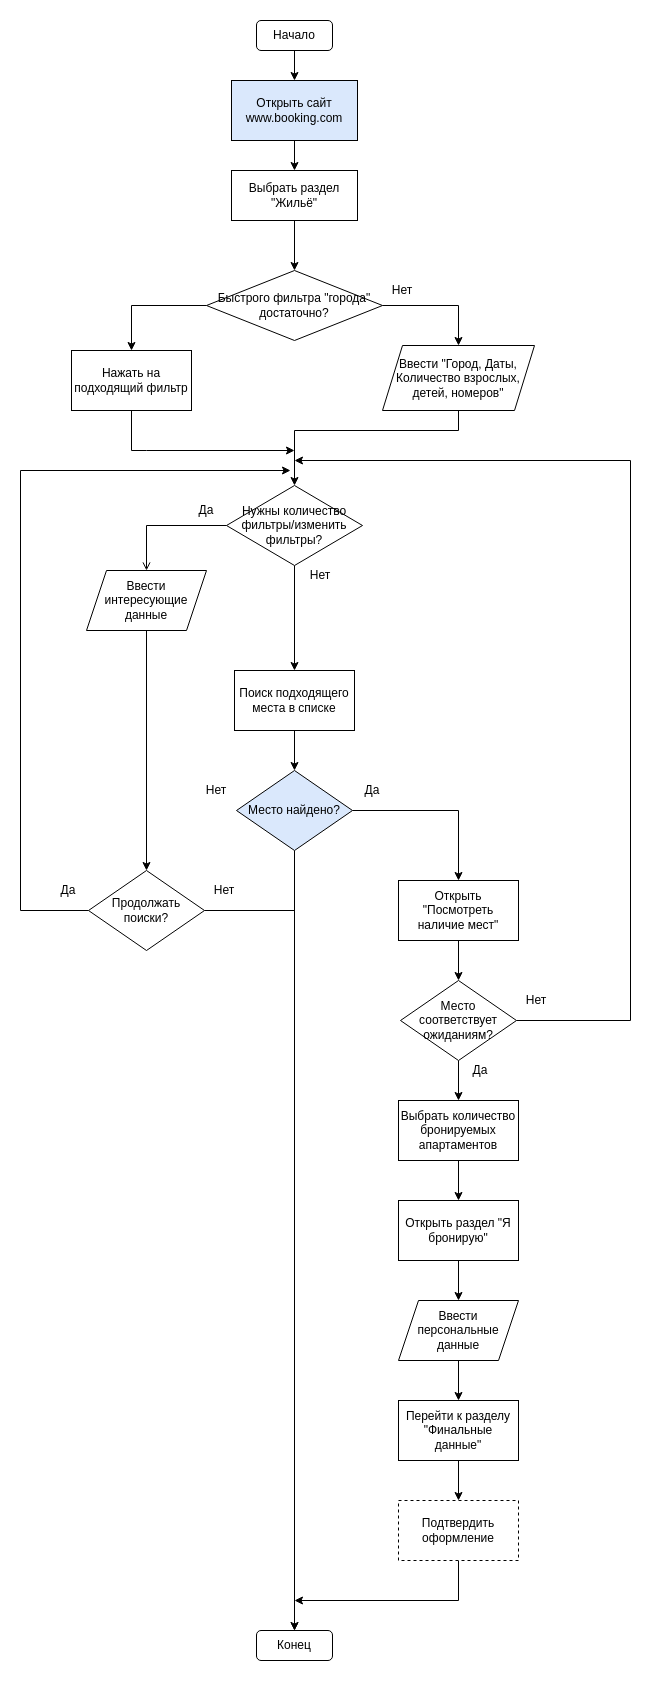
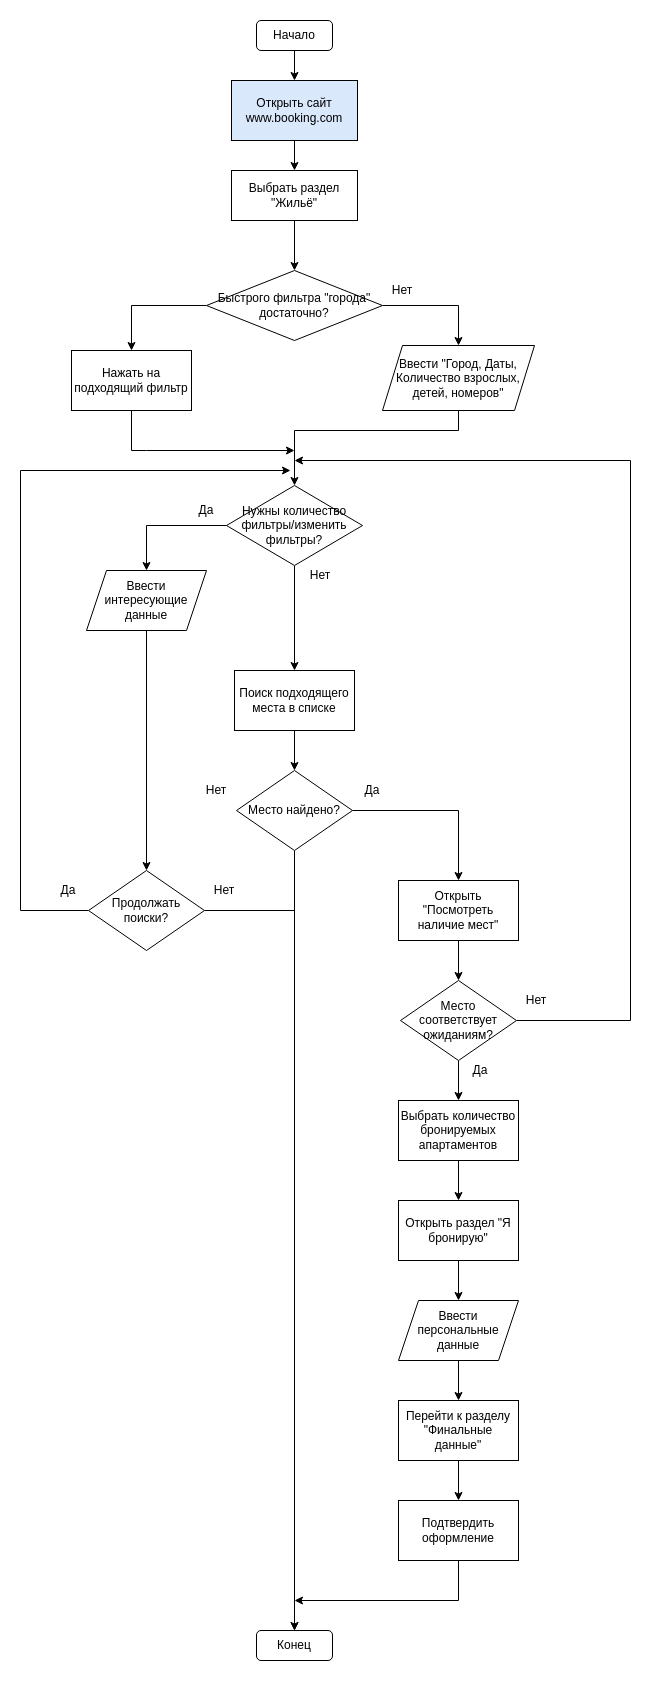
- <mxCell id="16" value="" style="edgeStyle=orthogonalEdgeStyle;rounded=0;orthogonalLoop=1;jettySize=auto;html=1;entryX=0.5;entryY=0;entryDx=0;entryDy=0;endArrow=open;" edge="1" parent="1" source="17" target="19"><mxGeometry relative="1" as="geometry"><mxPoint x="294" y="680" as="targetPoint" /><Array as="points"><mxPoint x="146" y="525" /></Array></mxGeometry></mxCell>
+ <mxCell id="16" value="" style="edgeStyle=orthogonalEdgeStyle;rounded=0;orthogonalLoop=1;jettySize=auto;html=1;entryX=0.5;entryY=0;entryDx=0;entryDy=0;" edge="1" parent="1" source="17" target="19"><mxGeometry relative="1" as="geometry"><mxPoint x="294" y="680" as="targetPoint" /><Array as="points"><mxPoint x="146" y="525" /></Array></mxGeometry></mxCell>
- <mxCell id="24" value="Место найдено?" style="rhombus;whiteSpace=wrap;html=1;rounded=0;fillColor=#dae8fc;" vertex="1" parent="1"><mxGeometry x="236" y="770" width="116" height="80" as="geometry" /></mxCell>
+ <mxCell id="24" value="Место найдено?" style="rhombus;whiteSpace=wrap;html=1;rounded=0;" vertex="1" parent="1"><mxGeometry x="236" y="770" width="116" height="80" as="geometry" /></mxCell>
- <mxCell id="39" value="Подтвердить оформление" style="whiteSpace=wrap;html=1;rounded=0;dashed=1;" vertex="1" parent="1"><mxGeometry x="398" y="1500" width="120" height="60" as="geometry" /></mxCell>
+ <mxCell id="39" value="Подтвердить оформление" style="whiteSpace=wrap;html=1;rounded=0;" vertex="1" parent="1"><mxGeometry x="398" y="1500" width="120" height="60" as="geometry" /></mxCell>
